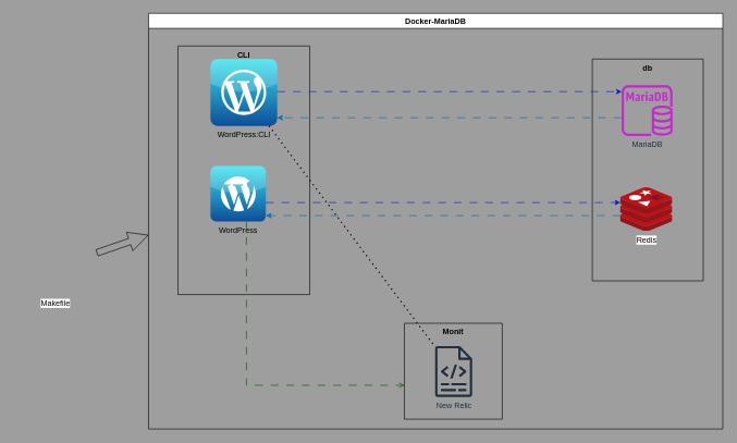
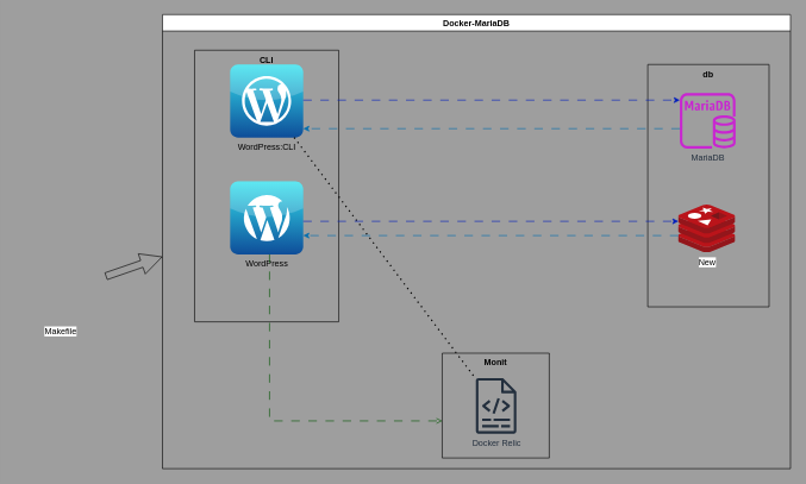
- <mxCell id="8" value="&lt;div&gt;WordPress&lt;/div&gt;" style="dashed=0;outlineConnect=0;html=1;align=center;labelPosition=center;verticalLabelPosition=bottom;verticalAlign=top;shape=mxgraph.webicons.wordpress;fillColor=#35E2EE;gradientColor=#0E4D99;horizontal=1;" vertex="1" parent="6"><mxGeometry x="49.8" y="184" width="85" height="85" as="geometry" /></mxCell>
+ <mxCell id="8" value="&lt;div&gt;WordPress&lt;/div&gt;" style="dashed=0;outlineConnect=0;html=1;align=center;labelPosition=center;verticalLabelPosition=bottom;verticalAlign=top;shape=mxgraph.webicons.wordpress;fillColor=#35E2EE;gradientColor=#0E4D99;horizontal=1;" vertex="1" parent="6"><mxGeometry x="49.8" y="184" width="102.4" height="102.4" as="geometry" /></mxCell>
- <mxCell id="4" value="&lt;div&gt;Redis&lt;/div&gt;" style="image;aspect=fixed;html=1;points=[];align=center;fontSize=12;image=img/lib/mscae/Cache_Redis_Product.svg;horizontal=1;verticalAlign=top;" vertex="1" parent="3"><mxGeometry x="43" y="197" width="80" height="67.2" as="geometry" /></mxCell>
+ <mxCell id="4" value="&lt;div&gt;New&lt;/div&gt;" style="image;aspect=fixed;html=1;points=[];align=center;fontSize=12;image=img/lib/mscae/Cache_Redis_Product.svg;horizontal=1;verticalAlign=top;" vertex="1" parent="3"><mxGeometry x="43" y="197" width="80" height="67.2" as="geometry" /></mxCell>
- <mxCell id="11" value="&lt;div&gt;New Relic&lt;/div&gt;" style="outlineConnect=0;fontColor=#232F3E;gradientColor=none;fillColor=#232F3D;strokeColor=none;dashed=0;verticalLabelPosition=bottom;verticalAlign=top;align=center;html=1;fontSize=12;fontStyle=0;aspect=fixed;pointerEvents=1;shape=mxgraph.aws4.logs;horizontal=1;" vertex="1" parent="10"><mxGeometry x="47" y="35" width="57" height="78" as="geometry" /></mxCell>
+ <mxCell id="11" value="&lt;div&gt;Docker Relic&lt;/div&gt;" style="outlineConnect=0;fontColor=#232F3E;gradientColor=none;fillColor=#232F3D;strokeColor=none;dashed=0;verticalLabelPosition=bottom;verticalAlign=top;align=center;html=1;fontSize=12;fontStyle=0;aspect=fixed;pointerEvents=1;shape=mxgraph.aws4.logs;horizontal=1;" vertex="1" parent="10"><mxGeometry x="47" y="35" width="57" height="78" as="geometry" /></mxCell>
